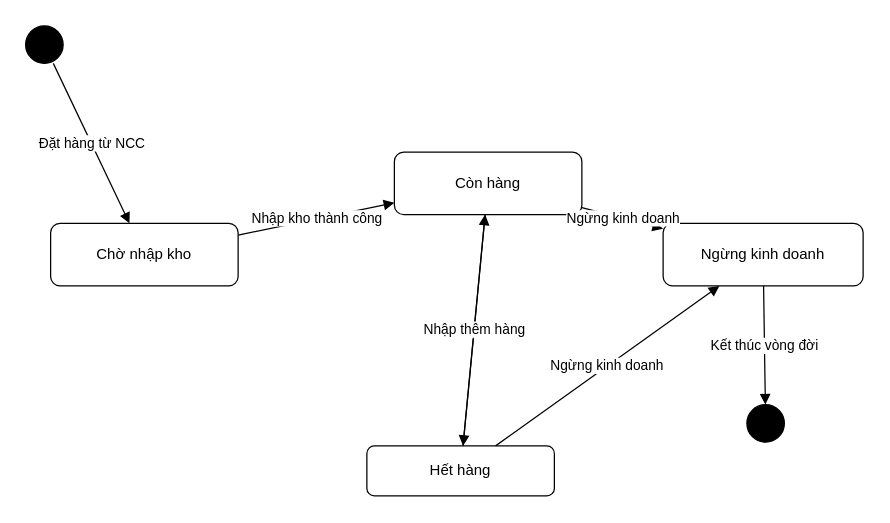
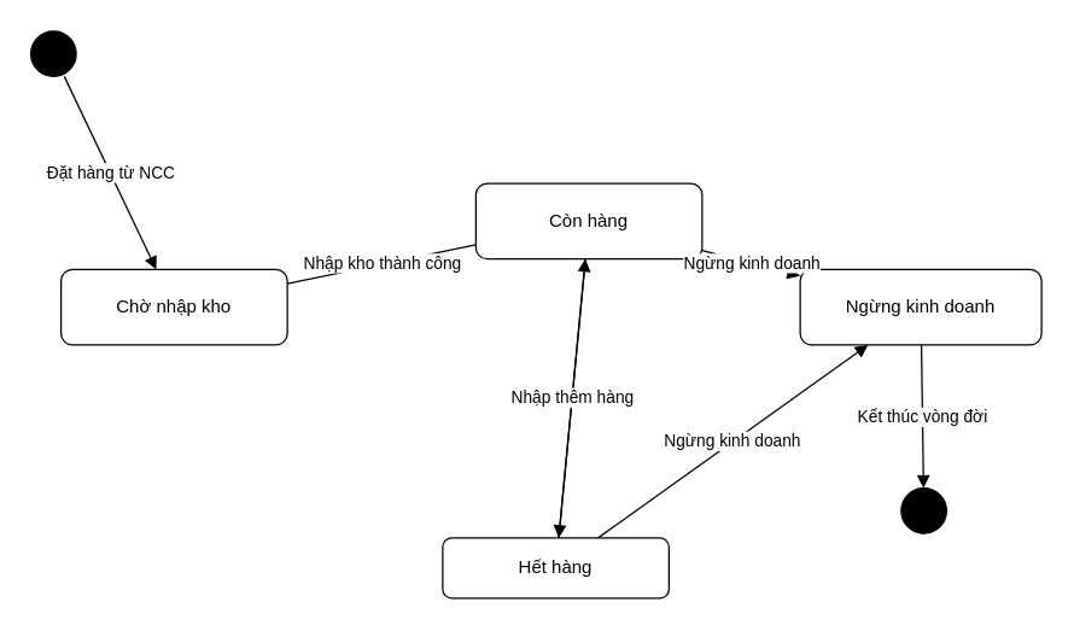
- <mxCell id="9" value="Nhập kho thành công" style="endArrow=block;endFill=1;html=1;" edge="1" parent="1" source="3" target="4"><mxGeometry relative="1" as="geometry" /></mxCell>
+ <mxCell id="9" value="Nhập kho thành công" style="endArrow=none;endFill=1;html=1;" edge="1" parent="1" source="3" target="4"><mxGeometry relative="1" as="geometry" /></mxCell>
